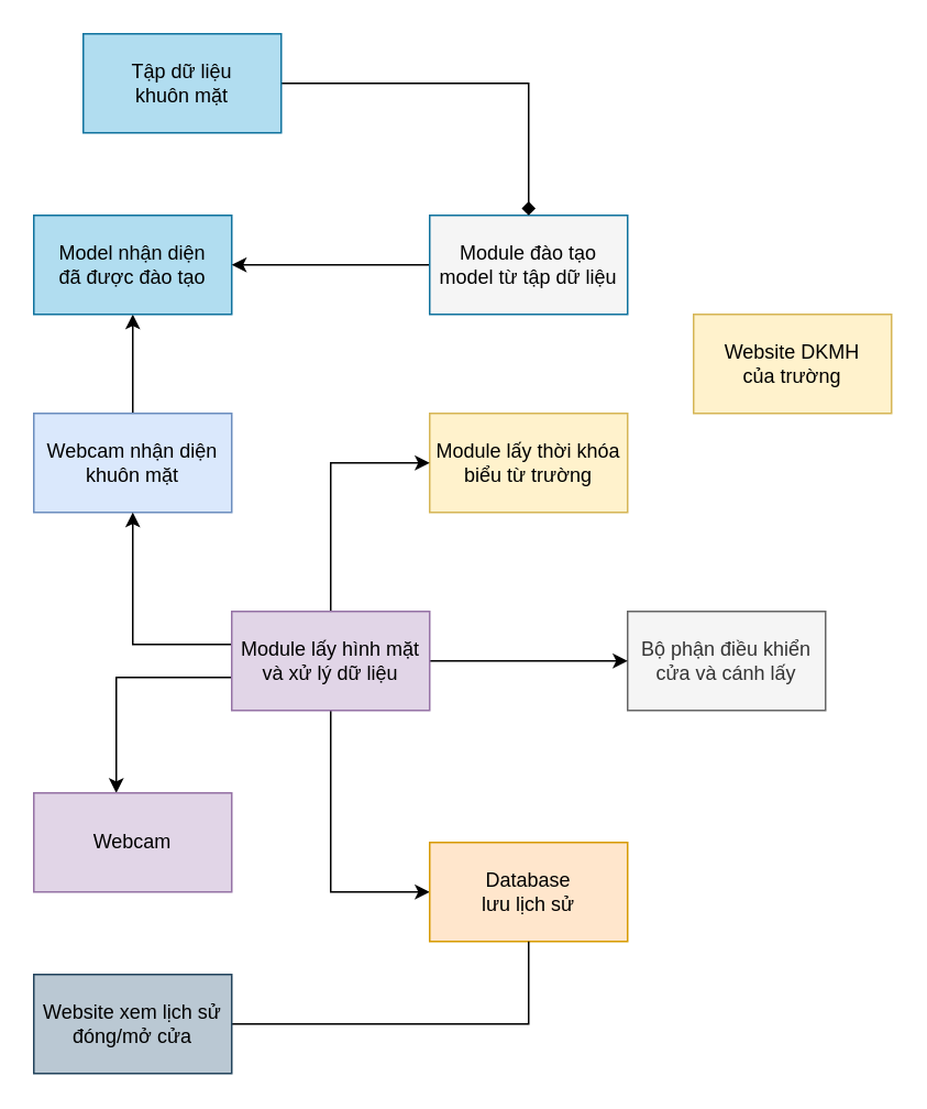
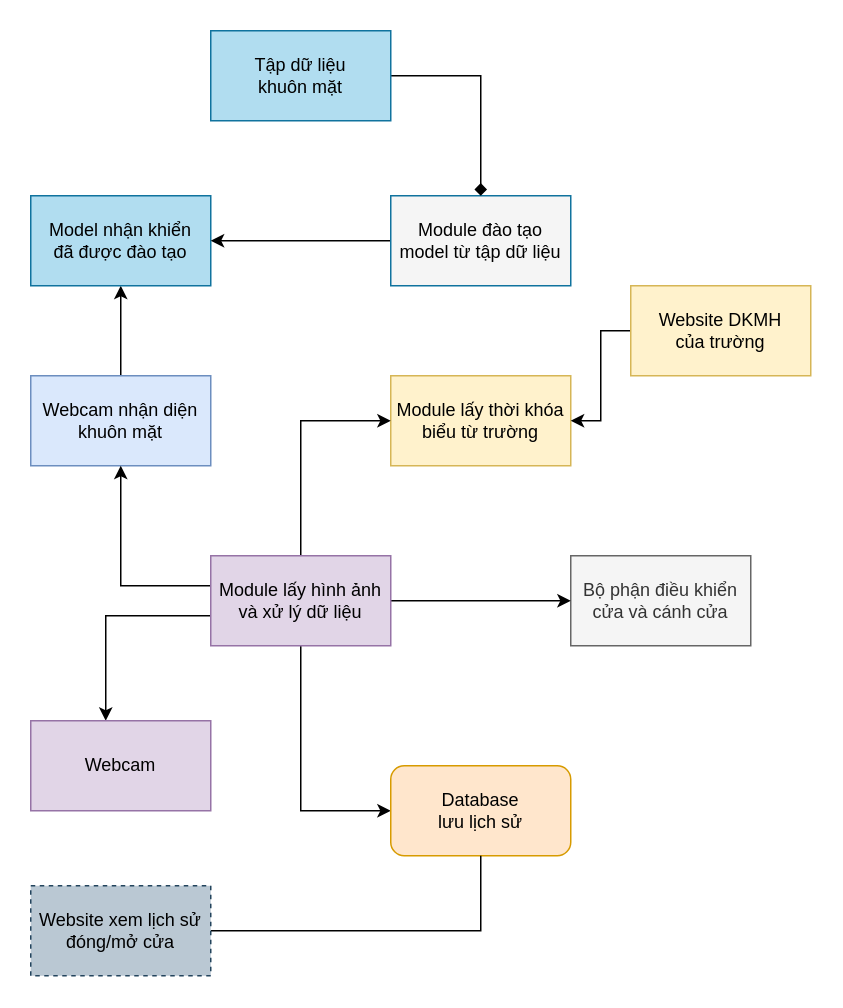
- <mxCell id="19" value="Tập dữ liệu&lt;br&gt;khuôn mặt" style="rounded=0;whiteSpace=wrap;html=1;fillColor=#b1ddf0;strokeColor=#10739e;" vertex="1" parent="1"><mxGeometry x="50" y="20" width="120" height="60" as="geometry" /></mxCell>
+ <mxCell id="19" value="Tập dữ liệu&lt;br&gt;khuôn mặt" style="rounded=0;whiteSpace=wrap;html=1;fillColor=#b1ddf0;strokeColor=#10739e;" vertex="1" parent="1"><mxGeometry x="140" y="20" width="120" height="60" as="geometry" /></mxCell>
- <mxCell id="13" value="Model nhận diện&lt;br&gt;đã được đào tạo" style="rounded=0;whiteSpace=wrap;html=1;fillColor=#b1ddf0;strokeColor=#10739e;" vertex="1" parent="1"><mxGeometry x="20" y="130" width="120" height="60" as="geometry" /></mxCell>
+ <mxCell id="13" value="Model nhận khiển&lt;br&gt;đã được đào tạo" style="rounded=0;whiteSpace=wrap;html=1;fillColor=#b1ddf0;strokeColor=#10739e;" vertex="1" parent="1"><mxGeometry x="20" y="130" width="120" height="60" as="geometry" /></mxCell>
+ <mxCell id="20" style="edgeStyle=orthogonalEdgeStyle;rounded=0;orthogonalLoop=1;jettySize=auto;html=1;entryX=1;entryY=0.5;entryDx=0;entryDy=0;" edge="1" parent="1" source="21" target="5"><mxGeometry relative="1" as="geometry" /></mxCell>
- <mxCell id="11" value="Module lấy hình mặt và xử lý dữ liệu" style="rounded=0;whiteSpace=wrap;html=1;fillColor=#e1d5e7;strokeColor=#9673a6;" vertex="1" parent="1"><mxGeometry x="140" y="370" width="120" height="60" as="geometry" /></mxCell>
+ <mxCell id="11" value="Module lấy hình ảnh và xử lý dữ liệu" style="rounded=0;whiteSpace=wrap;html=1;fillColor=#e1d5e7;strokeColor=#9673a6;" vertex="1" parent="1"><mxGeometry x="140" y="370" width="120" height="60" as="geometry" /></mxCell>
- <mxCell id="2" value="Bộ phận điều khiển cửa và cánh lấy" style="rounded=0;whiteSpace=wrap;html=1;fillColor=#f5f5f5;strokeColor=#666666;fontColor=#333333;" vertex="1" parent="1"><mxGeometry x="380" y="370" width="120" height="60" as="geometry" /></mxCell>
+ <mxCell id="2" value="Bộ phận điều khiển cửa và cánh cửa" style="rounded=0;whiteSpace=wrap;html=1;fillColor=#f5f5f5;strokeColor=#666666;fontColor=#333333;" vertex="1" parent="1"><mxGeometry x="380" y="370" width="120" height="60" as="geometry" /></mxCell>
- <mxCell id="12" value="Database&lt;br&gt;lưu lịch sử" style="rounded=0;whiteSpace=wrap;html=1;fillColor=#ffe6cc;strokeColor=#d79b00;" vertex="1" parent="1"><mxGeometry x="260" y="510" width="120" height="60" as="geometry" /></mxCell>
+ <mxCell id="12" value="Database&lt;br&gt;lưu lịch sử" style="whiteSpace=wrap;html=1;fillColor=#ffe6cc;strokeColor=#d79b00;rounded=1;" vertex="1" parent="1"><mxGeometry x="260" y="510" width="120" height="60" as="geometry" /></mxCell>
- <mxCell id="15" value="Website xem lịch sử&lt;br&gt;đóng/mở cửa" style="rounded=0;whiteSpace=wrap;html=1;fillColor=#bac8d3;strokeColor=#23445d;" vertex="1" parent="1"><mxGeometry x="20" y="590" width="120" height="60" as="geometry" /></mxCell>
+ <mxCell id="15" value="Website xem lịch sử&lt;br&gt;đóng/mở cửa" style="rounded=0;whiteSpace=wrap;html=1;fillColor=#bac8d3;strokeColor=#23445d;dashed=1;" vertex="1" parent="1"><mxGeometry x="20" y="590" width="120" height="60" as="geometry" /></mxCell>
